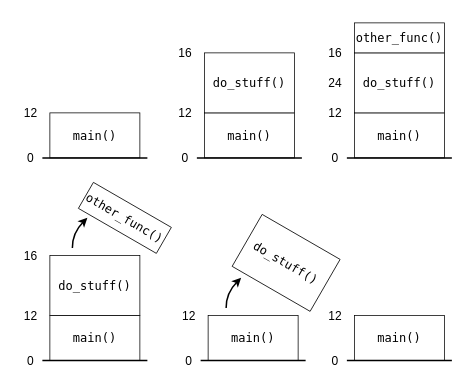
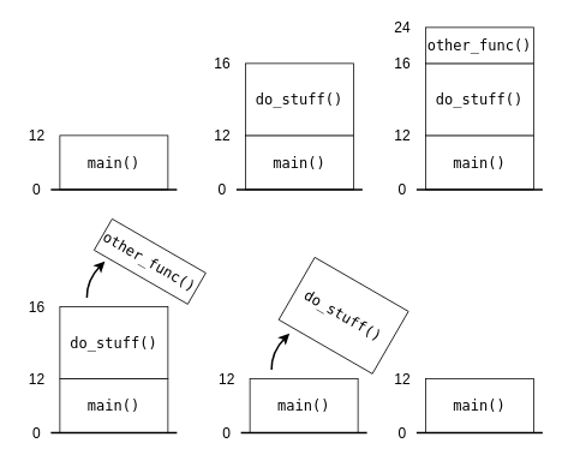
- <mxCell id="19" value="24" style="text;html=1;align=center;verticalAlign=middle;resizable=0;points=[];autosize=1;fontSize=16;" vertex="1" parent="1"><mxGeometry x="426" y="100" width="40" height="20" as="geometry" /></mxCell>
+ <mxCell id="19" value="24" style="text;html=1;align=center;verticalAlign=middle;resizable=0;points=[];autosize=1;fontSize=16;" vertex="1" parent="1"><mxGeometry x="426" y="20" width="40" height="20" as="geometry" /></mxCell>
